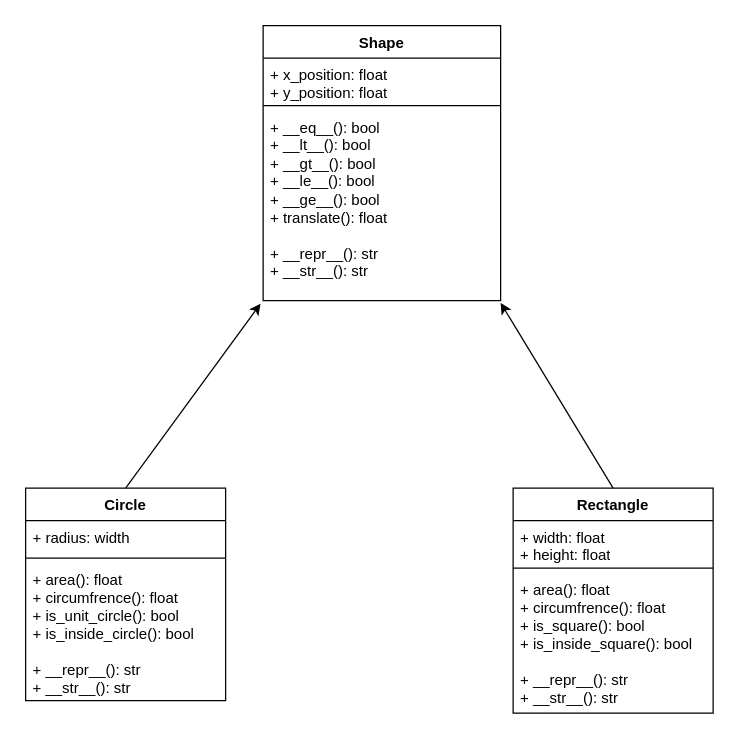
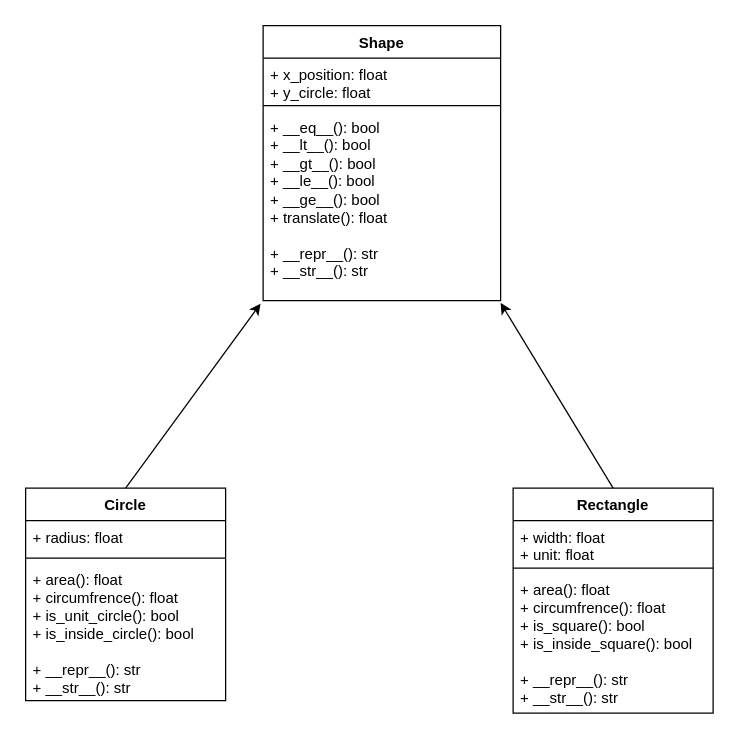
- <mxCell id="3" value="+ x_position: float&lt;br&gt;+ y_position: float" style="text;strokeColor=none;fillColor=none;align=left;verticalAlign=top;spacingLeft=4;spacingRight=4;overflow=hidden;rotatable=0;points=[[0,0.5],[1,0.5]];portConstraint=eastwest;whiteSpace=wrap;html=1;" parent="2" vertex="1"><mxGeometry y="26" width="190" height="34" as="geometry" /></mxCell>
+ <mxCell id="3" value="+ x_position: float&lt;br&gt;+ y_circle: float" style="text;strokeColor=none;fillColor=none;align=left;verticalAlign=top;spacingLeft=4;spacingRight=4;overflow=hidden;rotatable=0;points=[[0,0.5],[1,0.5]];portConstraint=eastwest;whiteSpace=wrap;html=1;" parent="2" vertex="1"><mxGeometry y="26" width="190" height="34" as="geometry" /></mxCell>
- <mxCell id="11" value="+ radius: width" style="text;strokeColor=none;fillColor=none;align=left;verticalAlign=top;spacingLeft=4;spacingRight=4;overflow=hidden;rotatable=0;points=[[0,0.5],[1,0.5]];portConstraint=eastwest;whiteSpace=wrap;html=1;" parent="10" vertex="1"><mxGeometry y="26" width="160" height="26" as="geometry" /></mxCell>
+ <mxCell id="11" value="+ radius: float" style="text;strokeColor=none;fillColor=none;align=left;verticalAlign=top;spacingLeft=4;spacingRight=4;overflow=hidden;rotatable=0;points=[[0,0.5],[1,0.5]];portConstraint=eastwest;whiteSpace=wrap;html=1;" parent="10" vertex="1"><mxGeometry y="26" width="160" height="26" as="geometry" /></mxCell>
- <mxCell id="7" value="+ width: float&lt;br&gt;+ height: float" style="text;strokeColor=none;fillColor=none;align=left;verticalAlign=top;spacingLeft=4;spacingRight=4;overflow=hidden;rotatable=0;points=[[0,0.5],[1,0.5]];portConstraint=eastwest;whiteSpace=wrap;html=1;" parent="6" vertex="1"><mxGeometry y="26" width="160" height="34" as="geometry" /></mxCell>
+ <mxCell id="7" value="+ width: float&lt;br&gt;+ unit: float" style="text;strokeColor=none;fillColor=none;align=left;verticalAlign=top;spacingLeft=4;spacingRight=4;overflow=hidden;rotatable=0;points=[[0,0.5],[1,0.5]];portConstraint=eastwest;whiteSpace=wrap;html=1;" parent="6" vertex="1"><mxGeometry y="26" width="160" height="34" as="geometry" /></mxCell>
